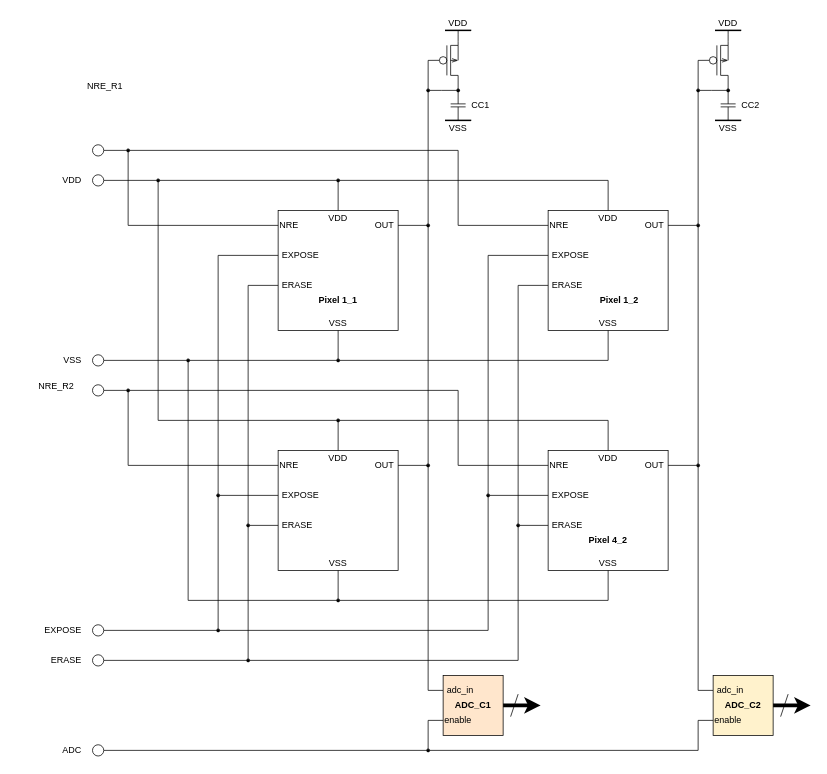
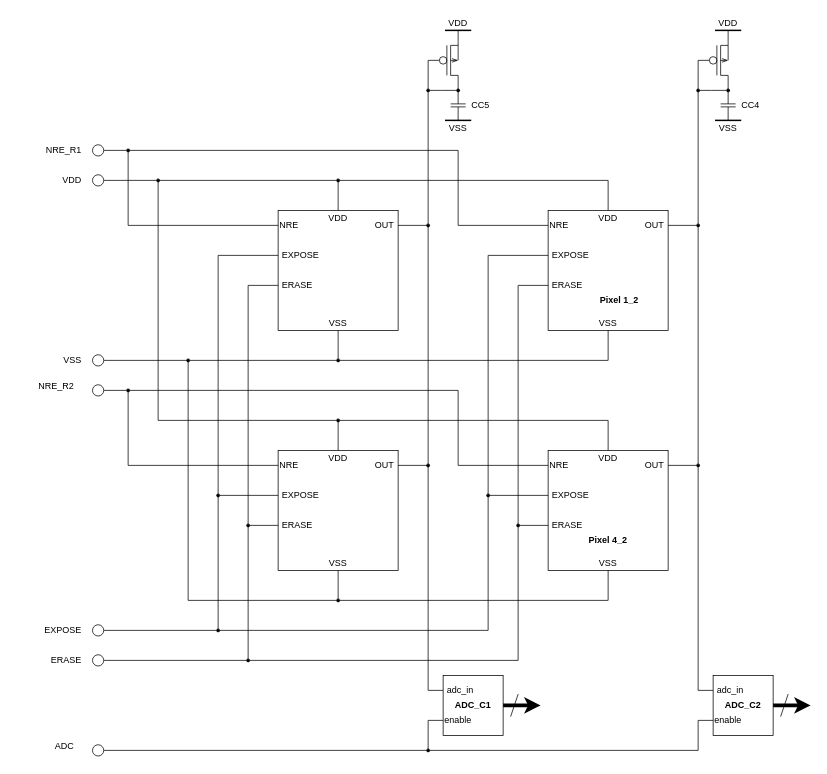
- <mxCell id="167" value="NRE_R1" style="text;html=1;strokeColor=none;fillColor=none;align=right;verticalAlign=middle;whiteSpace=wrap;rounded=0;" vertex="1" parent="1"><mxGeometry x="85" y="105" width="80" height="20" as="geometry" /></mxCell>
+ <mxCell id="167" value="NRE_R1" style="text;html=1;strokeColor=none;fillColor=none;align=right;verticalAlign=middle;whiteSpace=wrap;rounded=0;" vertex="1" parent="1"><mxGeometry x="30" y="190" width="80" height="20" as="geometry" /></mxCell>
- <mxCell id="42" value="CC1" style="text;html=1;strokeColor=none;fillColor=none;align=center;verticalAlign=middle;whiteSpace=wrap;rounded=0;" vertex="1" parent="1"><mxGeometry x="620" y="130" width="40" height="20" as="geometry" /></mxCell>
+ <mxCell id="42" value="CC5" style="text;html=1;strokeColor=none;fillColor=none;align=center;verticalAlign=middle;whiteSpace=wrap;rounded=0;" vertex="1" parent="1"><mxGeometry x="620" y="130" width="40" height="20" as="geometry" /></mxCell>
- <mxCell id="64" value="CC2" style="text;html=1;strokeColor=none;fillColor=none;align=center;verticalAlign=middle;whiteSpace=wrap;rounded=0;" vertex="1" parent="1"><mxGeometry x="980" y="130" width="40" height="20" as="geometry" /></mxCell>
+ <mxCell id="64" value="CC4" style="text;html=1;strokeColor=none;fillColor=none;align=center;verticalAlign=middle;whiteSpace=wrap;rounded=0;" vertex="1" parent="1"><mxGeometry x="980" y="130" width="40" height="20" as="geometry" /></mxCell>
- <mxCell id="10" value="Pixel 1_1" style="text;html=1;strokeColor=none;fillColor=none;align=center;verticalAlign=middle;whiteSpace=wrap;rounded=0;fontStyle=1" vertex="1" parent="3"><mxGeometry x="45" y="110" width="70" height="20" as="geometry" /></mxCell>
- <mxCell id="139" value="ADC_C1" style="rounded=0;whiteSpace=wrap;html=1;fontStyle=1;fillColor=#ffe6cc;" vertex="1" parent="138"><mxGeometry width="80" height="80" as="geometry" /></mxCell>
+ <mxCell id="139" value="ADC_C1" style="rounded=0;whiteSpace=wrap;html=1;fontStyle=1" vertex="1" parent="138"><mxGeometry width="80" height="80" as="geometry" /></mxCell>
- <mxCell id="145" value="ADC_C2" style="rounded=0;whiteSpace=wrap;html=1;fontStyle=1;fillColor=#fff2cc;" vertex="1" parent="144"><mxGeometry width="80" height="80" as="geometry" /></mxCell>
+ <mxCell id="145" value="ADC_C2" style="rounded=0;whiteSpace=wrap;html=1;fontStyle=1" vertex="1" parent="144"><mxGeometry width="80" height="80" as="geometry" /></mxCell>
- <mxCell id="173" value="ADC" style="text;html=1;strokeColor=none;fillColor=none;align=right;verticalAlign=middle;whiteSpace=wrap;rounded=0;" vertex="1" parent="1"><mxGeometry x="30" y="990" width="80" height="20" as="geometry" /></mxCell>
+ <mxCell id="173" value="ADC" style="text;html=1;strokeColor=none;fillColor=none;align=right;verticalAlign=middle;whiteSpace=wrap;rounded=0;" vertex="1" parent="1"><mxGeometry x="20" y="985" width="80" height="20" as="geometry" /></mxCell>
